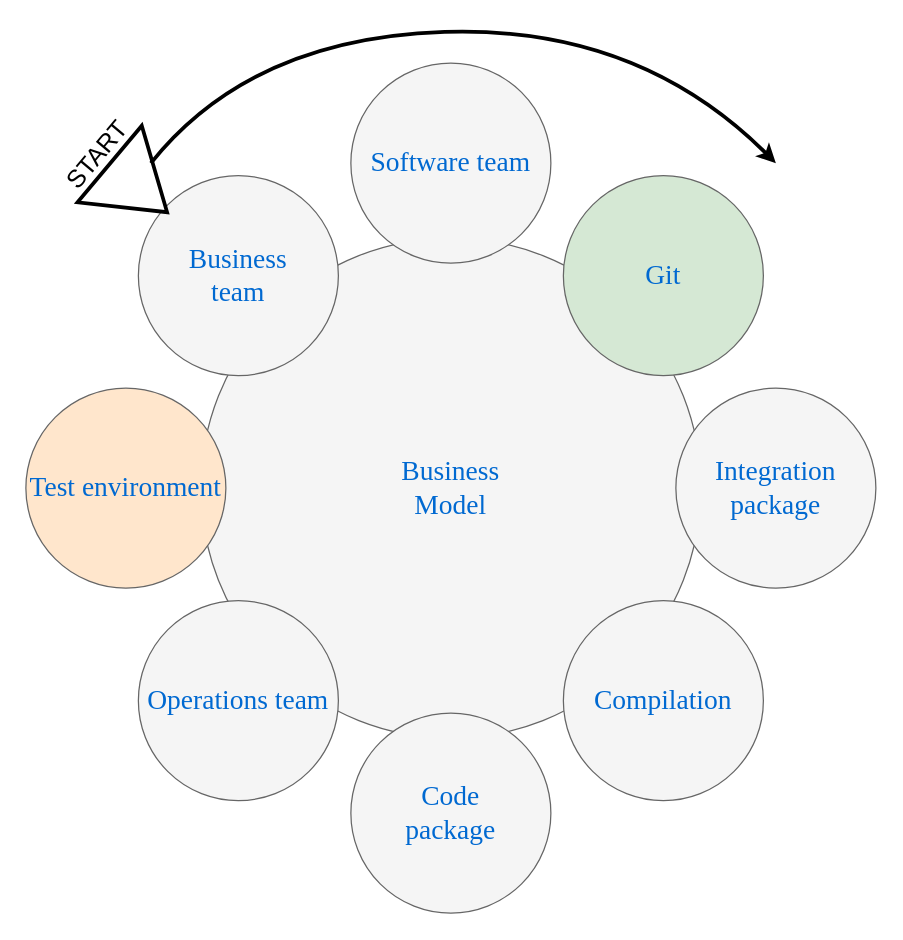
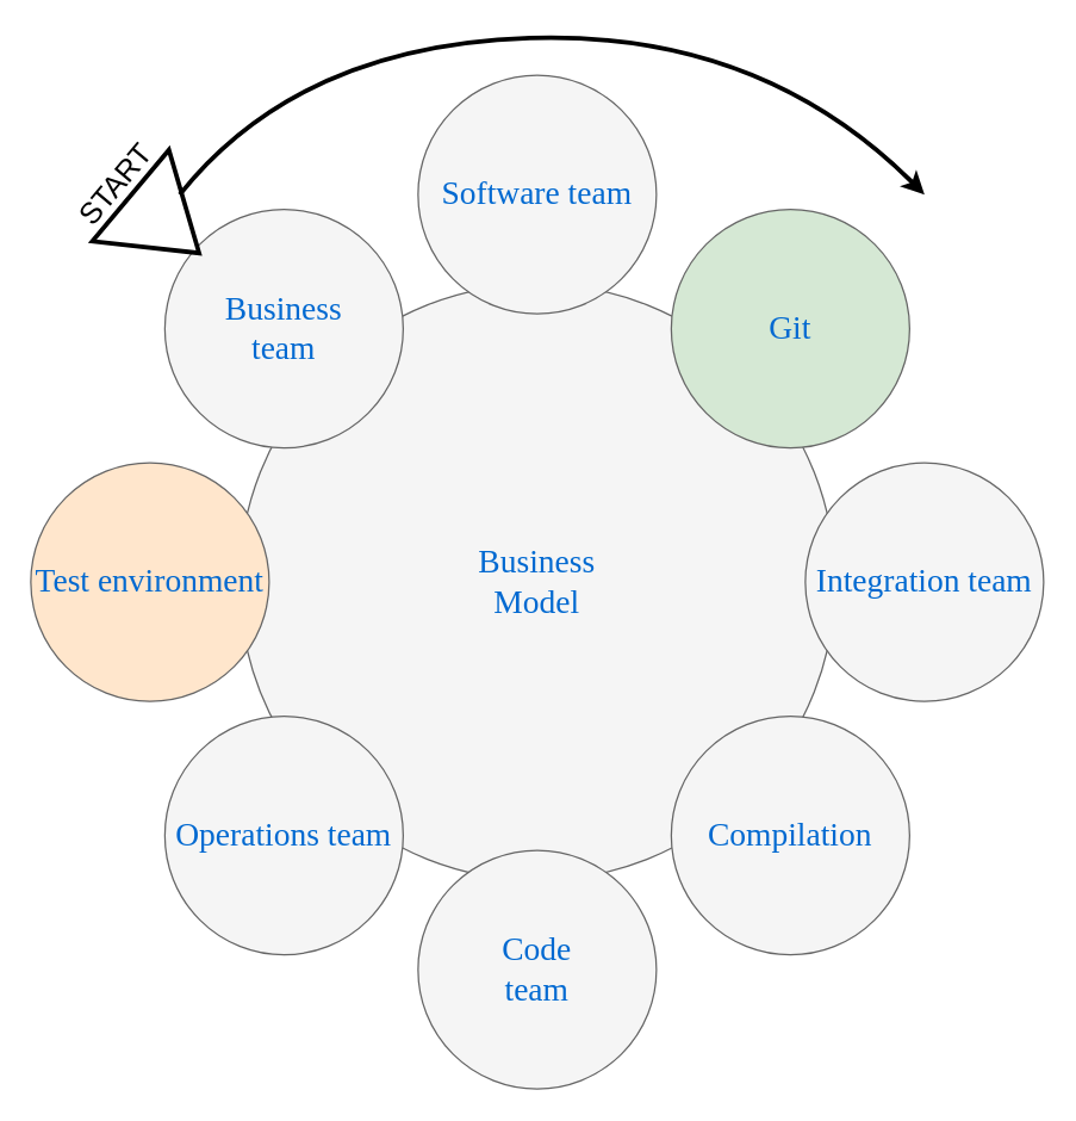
- <mxCell id="5" value="Integration package" style="ellipse;whiteSpace=wrap;html=1;rounded=0;shadow=0;dashed=0;comic=0;fontFamily=Verdana;fontSize=22;fontColor=#0069D1;fillColor=#f5f5f5;strokeColor=#666666;" parent="1" vertex="1"><mxGeometry x="540" y="310" width="160" height="160" as="geometry" /></mxCell>
+ <mxCell id="5" value="Integration team" style="ellipse;whiteSpace=wrap;html=1;rounded=0;shadow=0;dashed=0;comic=0;fontFamily=Verdana;fontSize=22;fontColor=#0069D1;fillColor=#f5f5f5;strokeColor=#666666;" parent="1" vertex="1"><mxGeometry x="540" y="310" width="160" height="160" as="geometry" /></mxCell>
- <mxCell id="4" value="Code &lt;br&gt;package" style="ellipse;whiteSpace=wrap;html=1;rounded=0;shadow=0;dashed=0;comic=0;fontFamily=Verdana;fontSize=22;fontColor=#0069D1;fillColor=#f5f5f5;strokeColor=#666666;" parent="1" vertex="1"><mxGeometry x="280" y="570" width="160" height="160" as="geometry" /></mxCell>
+ <mxCell id="4" value="Code &lt;br&gt;team" style="ellipse;whiteSpace=wrap;html=1;rounded=0;shadow=0;dashed=0;comic=0;fontFamily=Verdana;fontSize=22;fontColor=#0069D1;fillColor=#f5f5f5;strokeColor=#666666;" parent="1" vertex="1"><mxGeometry x="280" y="570" width="160" height="160" as="geometry" /></mxCell>
